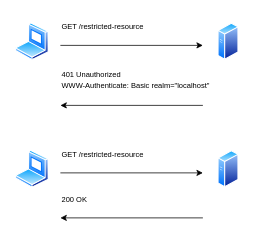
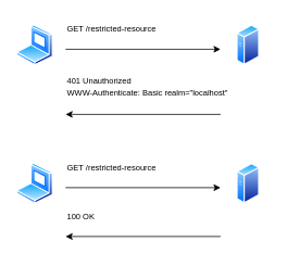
- <mxCell id="9" value="&lt;span style=&quot;font-size: 10px&quot;&gt;200 OK&lt;/span&gt;" style="text;html=1;strokeColor=none;fillColor=none;align=left;verticalAlign=middle;whiteSpace=wrap;rounded=0;" vertex="1" parent="1"><mxGeometry x="80" y="250" width="190" height="30" as="geometry" /></mxCell>
+ <mxCell id="9" value="&lt;span style=&quot;font-size: 10px&quot;&gt;100 OK&lt;/span&gt;" style="text;html=1;strokeColor=none;fillColor=none;align=left;verticalAlign=middle;whiteSpace=wrap;rounded=0;" vertex="1" parent="1"><mxGeometry x="80" y="250" width="190" height="30" as="geometry" /></mxCell>
